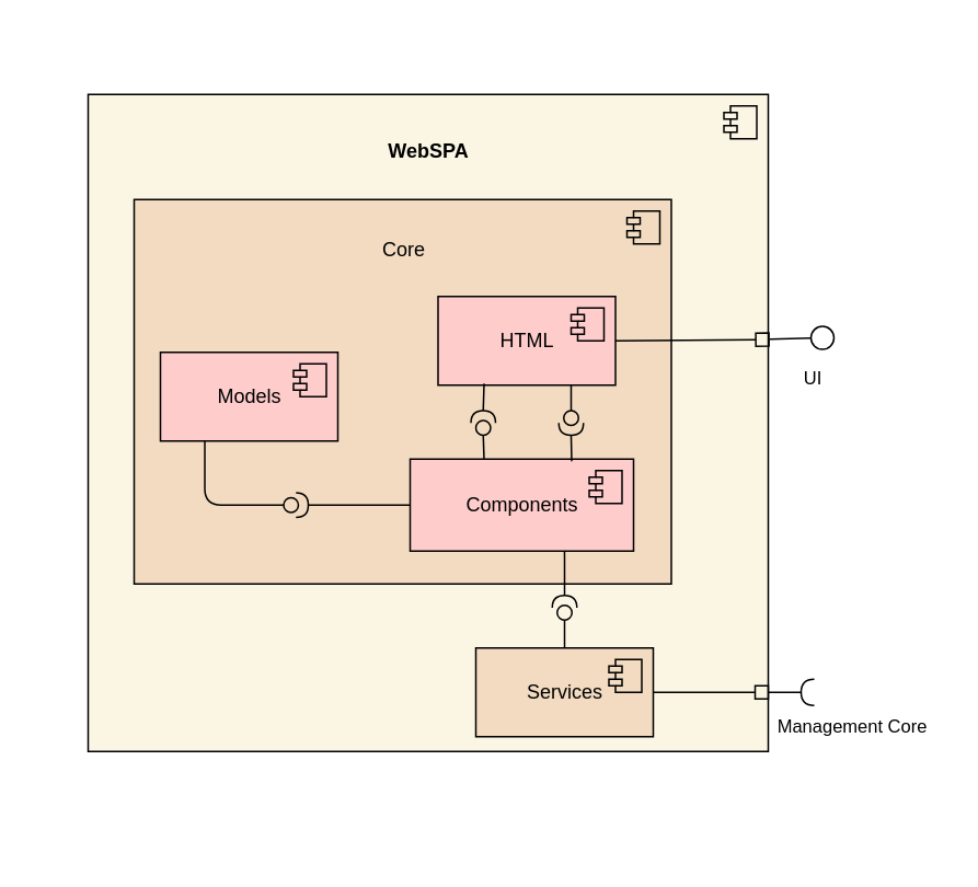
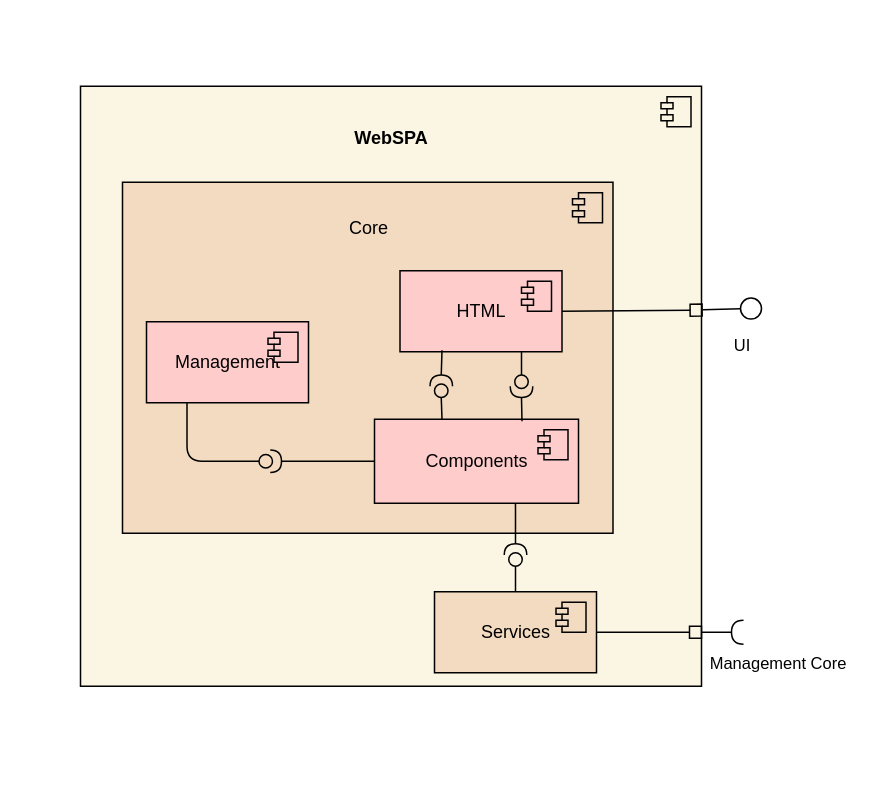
- <mxCell id="17" value="Models" style="html=1;dropTarget=0;fillColor=#FFCCCC;strokeColor=#000000;fontColor=#000000;" parent="1" vertex="1"><mxGeometry x="97" y="214" width="108" height="54" as="geometry" /></mxCell>
+ <mxCell id="17" value="Management" style="html=1;dropTarget=0;fillColor=#FFCCCC;strokeColor=#000000;fontColor=#000000;" parent="1" vertex="1"><mxGeometry x="97" y="214" width="108" height="54" as="geometry" /></mxCell>
